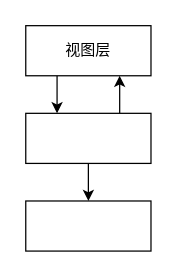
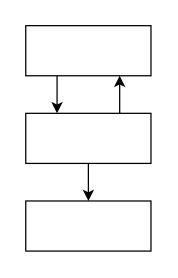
- <mxCell id="8" value="视图层" style="text;html=1;strokeColor=none;fillColor=none;align=center;verticalAlign=middle;whiteSpace=wrap;rounded=0;" vertex="1" parent="1"><mxGeometry x="40" y="25" width="60" height="30" as="geometry" /></mxCell>
